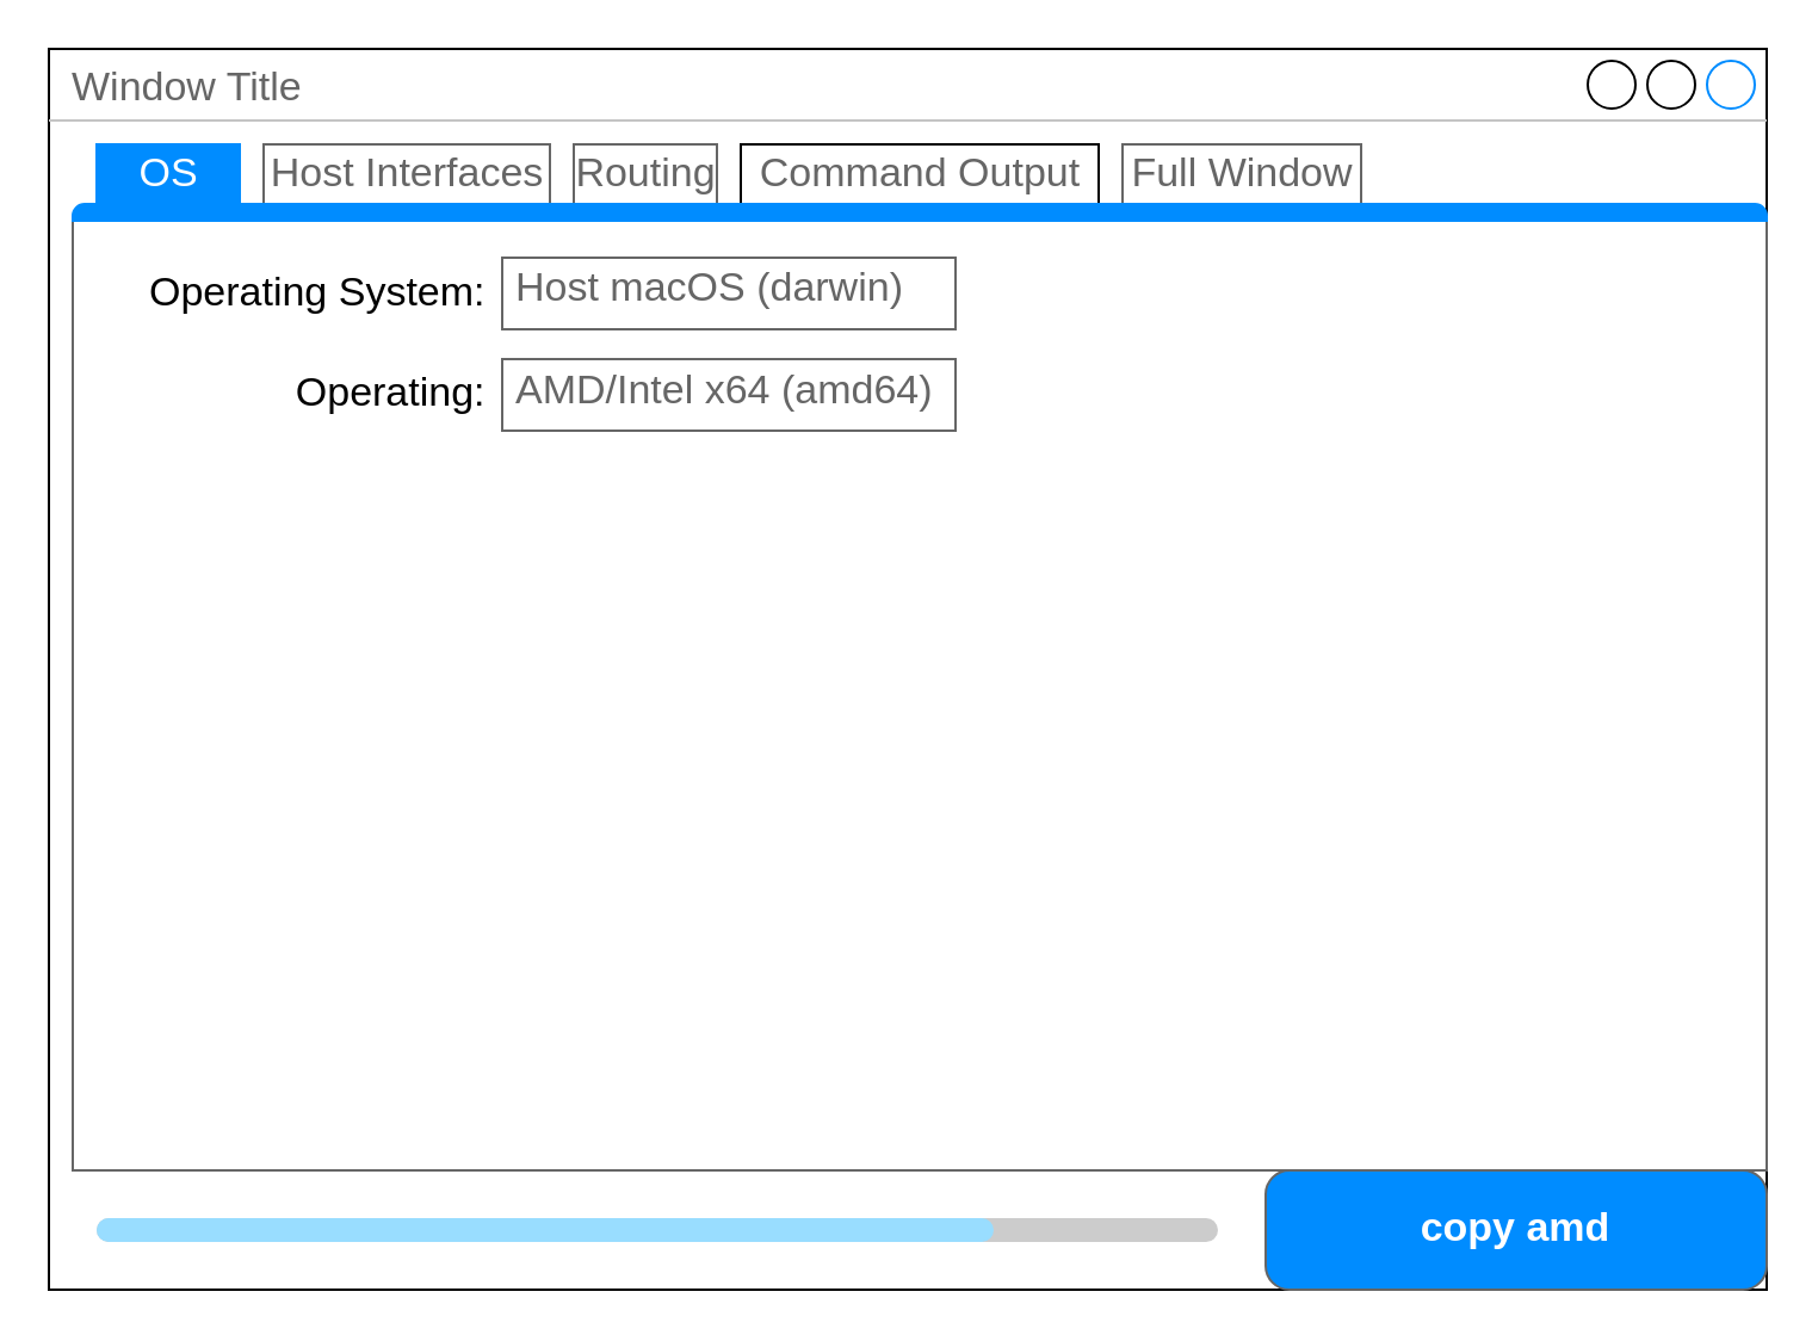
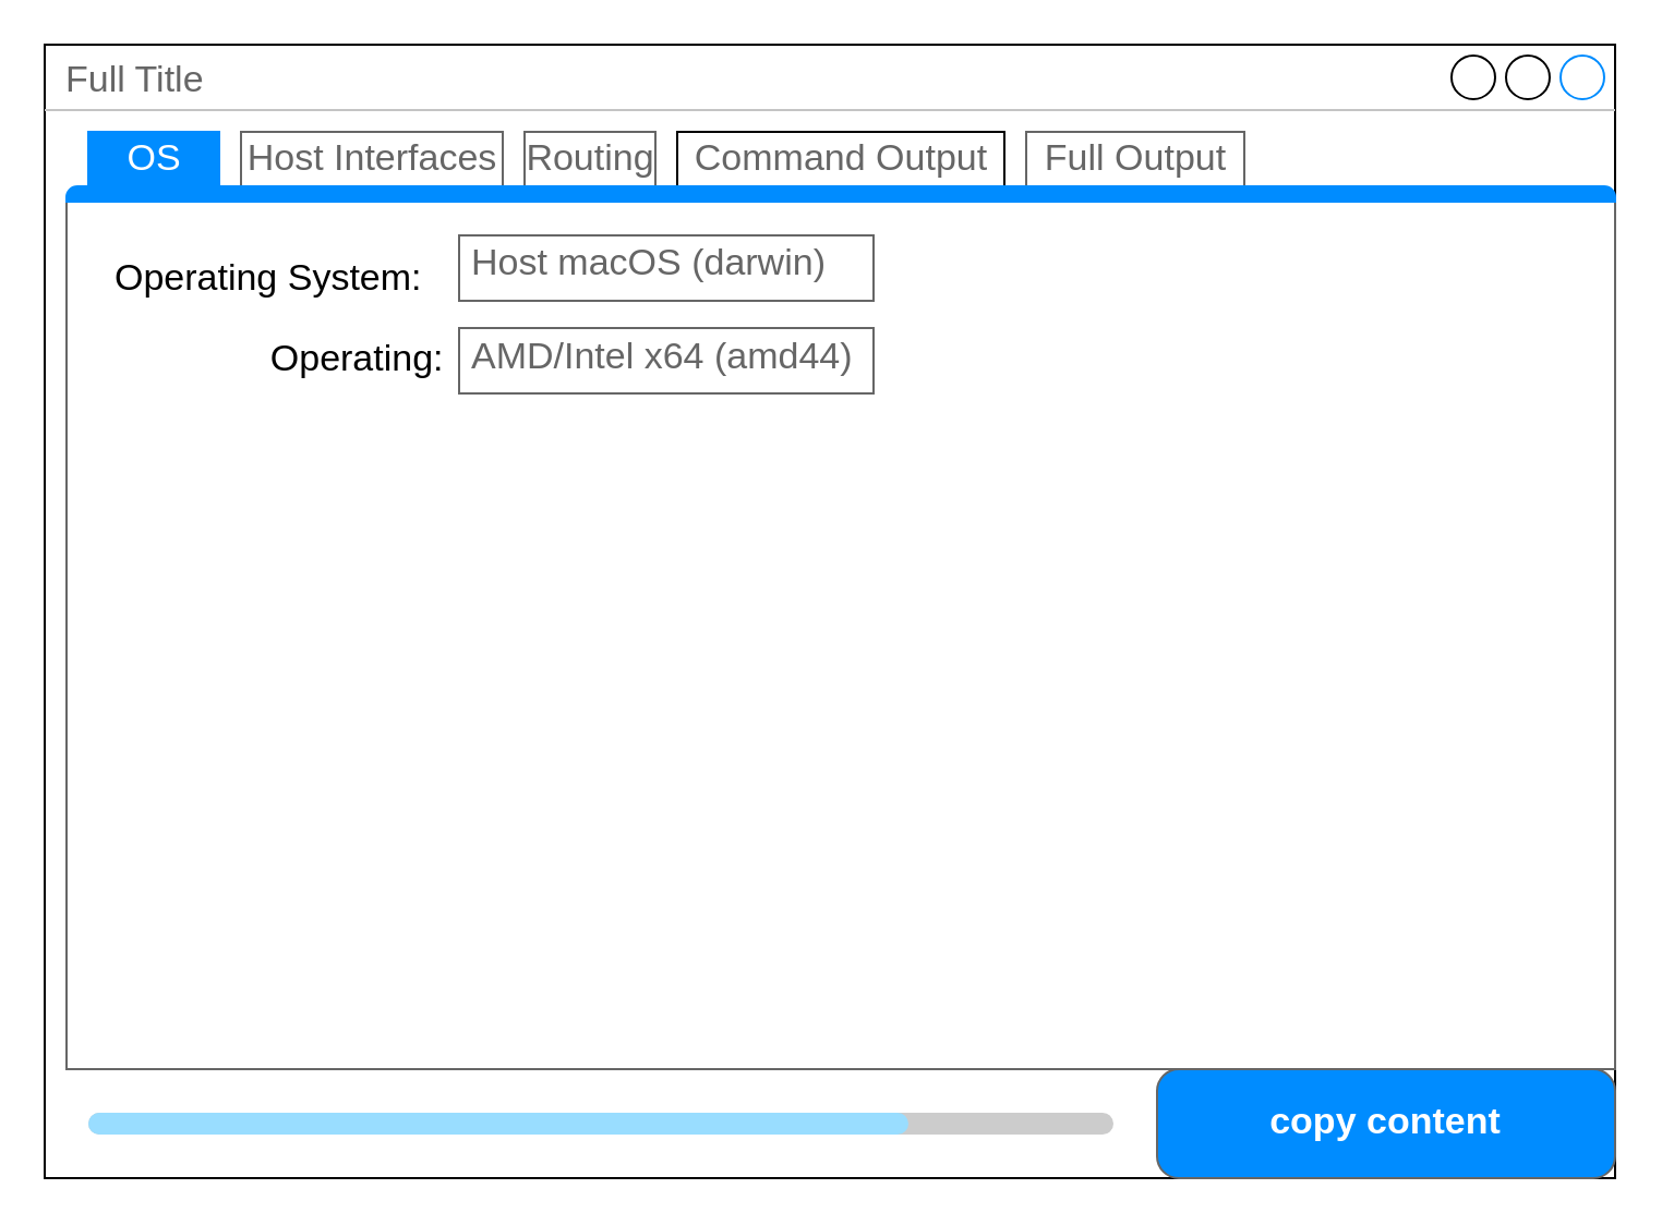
- <mxCell id="2" value="Window Title" style="strokeWidth=1;shadow=0;dashed=0;align=center;html=1;shape=mxgraph.mockup.containers.window;align=left;verticalAlign=top;spacingLeft=8;strokeColor2=#008cff;strokeColor3=#c4c4c4;fontColor=#666666;mainText=;fontSize=17;labelBackgroundColor=none;" vertex="1" parent="1"><mxGeometry x="20" y="20" width="720" height="520" as="geometry" /></mxCell>
+ <mxCell id="2" value="Full Title" style="strokeWidth=1;shadow=0;dashed=0;align=center;html=1;shape=mxgraph.mockup.containers.window;align=left;verticalAlign=top;spacingLeft=8;strokeColor2=#008cff;strokeColor3=#c4c4c4;fontColor=#666666;mainText=;fontSize=17;labelBackgroundColor=none;" vertex="1" parent="1"><mxGeometry x="20" y="20" width="720" height="520" as="geometry" /></mxCell>
- <mxCell id="8" value="Full Window" style="strokeColor=inherit;fillColor=inherit;gradientColor=inherit;strokeWidth=1;shadow=0;dashed=0;align=center;html=1;shape=mxgraph.mockup.containers.rrect;rSize=0;fontSize=17;fontColor=#666666;gradientColor=none;" vertex="1" parent="4"><mxGeometry x="440" width="100" height="25" as="geometry" /></mxCell>
+ <mxCell id="8" value="Full Output" style="strokeColor=inherit;fillColor=inherit;gradientColor=inherit;strokeWidth=1;shadow=0;dashed=0;align=center;html=1;shape=mxgraph.mockup.containers.rrect;rSize=0;fontSize=17;fontColor=#666666;gradientColor=none;" vertex="1" parent="4"><mxGeometry x="440" width="100" height="25" as="geometry" /></mxCell>
- <mxCell id="11" value="&lt;font style=&quot;font-size: 17px&quot;&gt;Operating System:&amp;nbsp;&lt;/font&gt;" style="text;html=1;strokeColor=none;fillColor=none;align=right;verticalAlign=middle;whiteSpace=wrap;overflow=hidden;" vertex="1" parent="4"><mxGeometry x="20" y="50" width="160" height="25" as="geometry" /></mxCell>
+ <mxCell id="11" value="&lt;font style=&quot;font-size: 17px&quot;&gt;Operating System:&amp;nbsp;&lt;/font&gt;" style="text;html=1;strokeColor=none;fillColor=none;align=right;verticalAlign=middle;whiteSpace=wrap;overflow=hidden;" vertex="1" parent="4"><mxGeometry x="10" y="55" width="160" height="25" as="geometry" /></mxCell>
- <mxCell id="12" value="AMD/Intel x64 (amd64)" style="strokeWidth=1;shadow=0;dashed=0;align=center;html=1;shape=mxgraph.mockup.text.textBox;fontColor=#666666;align=left;fontSize=17;spacingLeft=4;spacingTop=-3;strokeColor=#666666;mainText=" vertex="1" parent="4"><mxGeometry x="180" y="90" width="190" height="30" as="geometry" /></mxCell>
+ <mxCell id="12" value="AMD/Intel x64 (amd44)" style="strokeWidth=1;shadow=0;dashed=0;align=center;html=1;shape=mxgraph.mockup.text.textBox;fontColor=#666666;align=left;fontSize=17;spacingLeft=4;spacingTop=-3;strokeColor=#666666;mainText=" vertex="1" parent="4"><mxGeometry x="180" y="90" width="190" height="30" as="geometry" /></mxCell>
- <mxCell id="14" value="copy amd" style="strokeWidth=1;shadow=0;dashed=0;align=center;html=1;shape=mxgraph.mockup.buttons.button;strokeColor=#666666;fontColor=#ffffff;mainText=;buttonStyle=round;fontSize=17;fontStyle=1;fillColor=#008cff;whiteSpace=wrap;" vertex="1" parent="1"><mxGeometry x="530" y="490" width="210" height="50" as="geometry" /></mxCell>
+ <mxCell id="14" value="copy content" style="strokeWidth=1;shadow=0;dashed=0;align=center;html=1;shape=mxgraph.mockup.buttons.button;strokeColor=#666666;fontColor=#ffffff;mainText=;buttonStyle=round;fontSize=17;fontStyle=1;fillColor=#008cff;whiteSpace=wrap;" vertex="1" parent="1"><mxGeometry x="530" y="490" width="210" height="50" as="geometry" /></mxCell>
